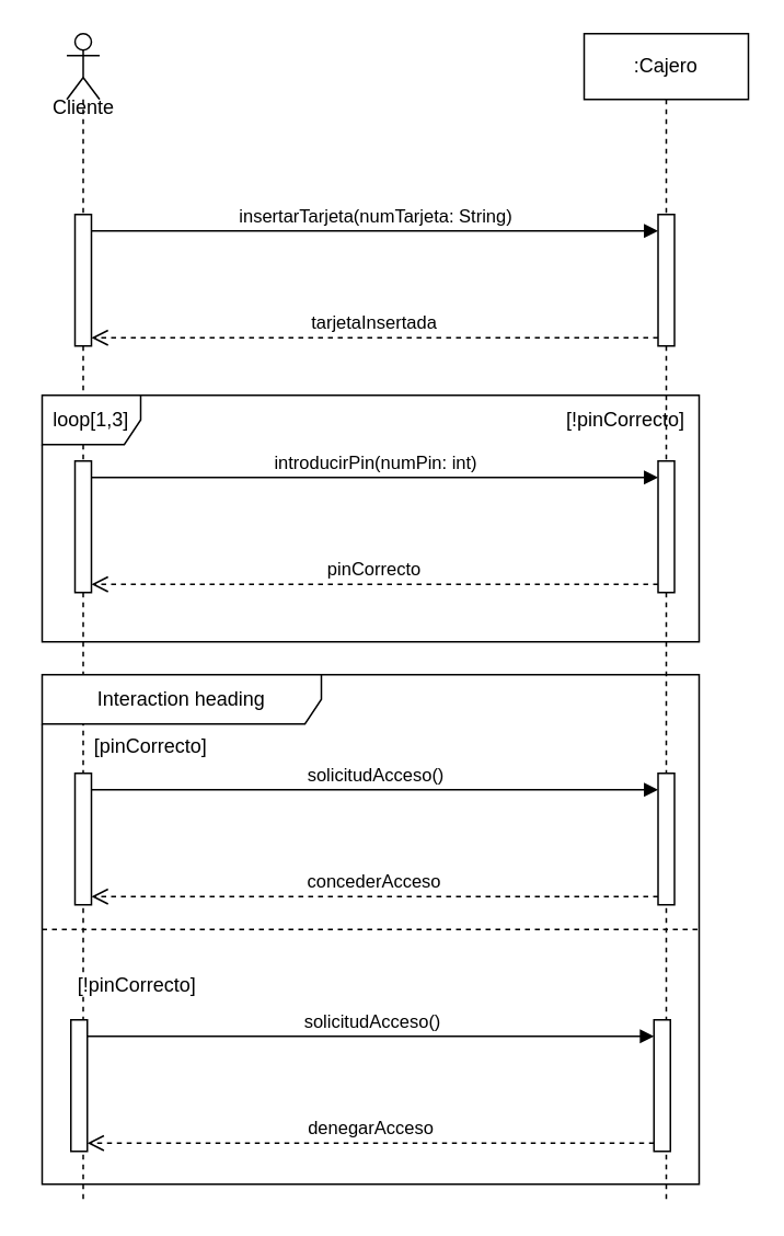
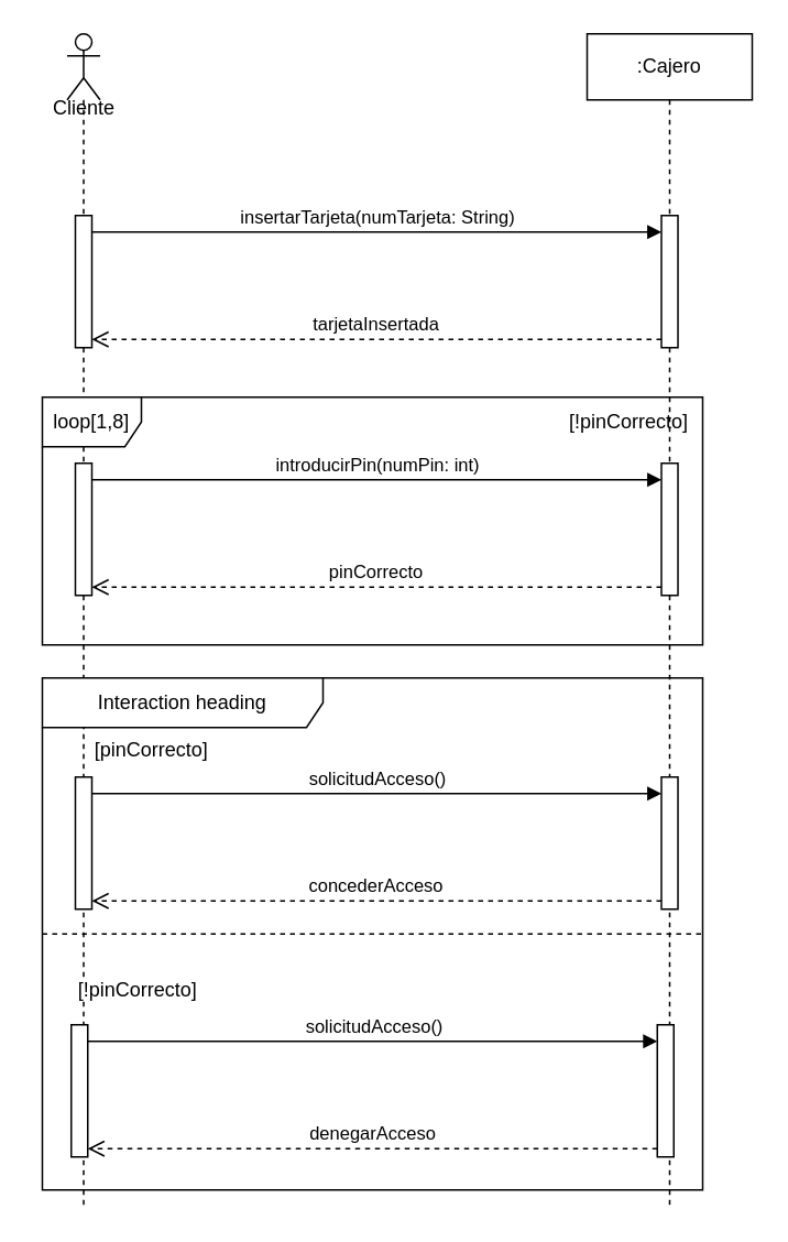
- <mxCell id="17" value="loop[1,3]" style="shape=umlFrame;whiteSpace=wrap;html=1;pointerEvents=0;" vertex="1" parent="1"><mxGeometry x="25" y="240" width="400" height="150" as="geometry" /></mxCell>
+ <mxCell id="17" value="loop[1,8]" style="shape=umlFrame;whiteSpace=wrap;html=1;pointerEvents=0;" vertex="1" parent="1"><mxGeometry x="25" y="240" width="400" height="150" as="geometry" /></mxCell>
